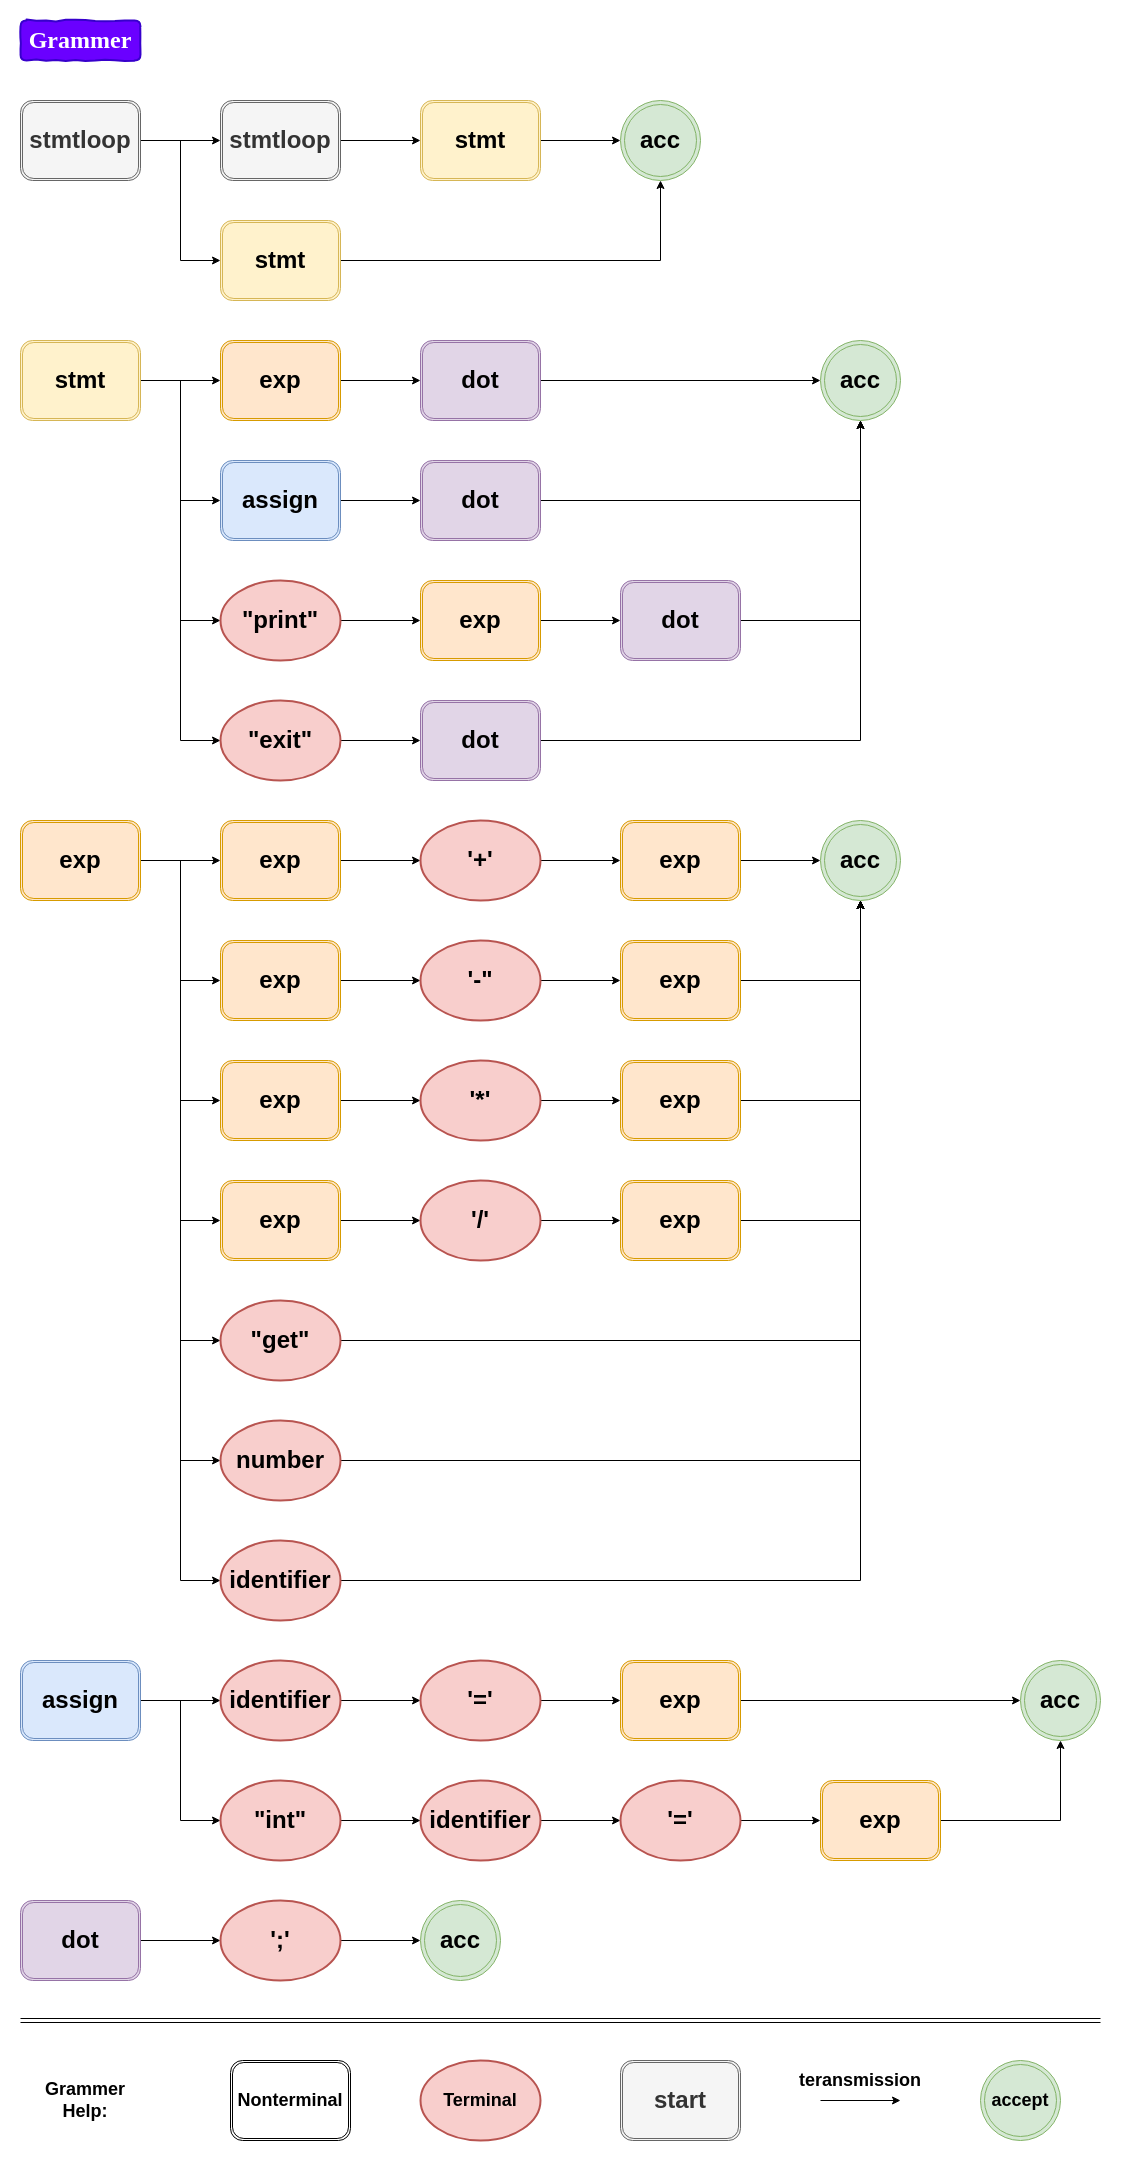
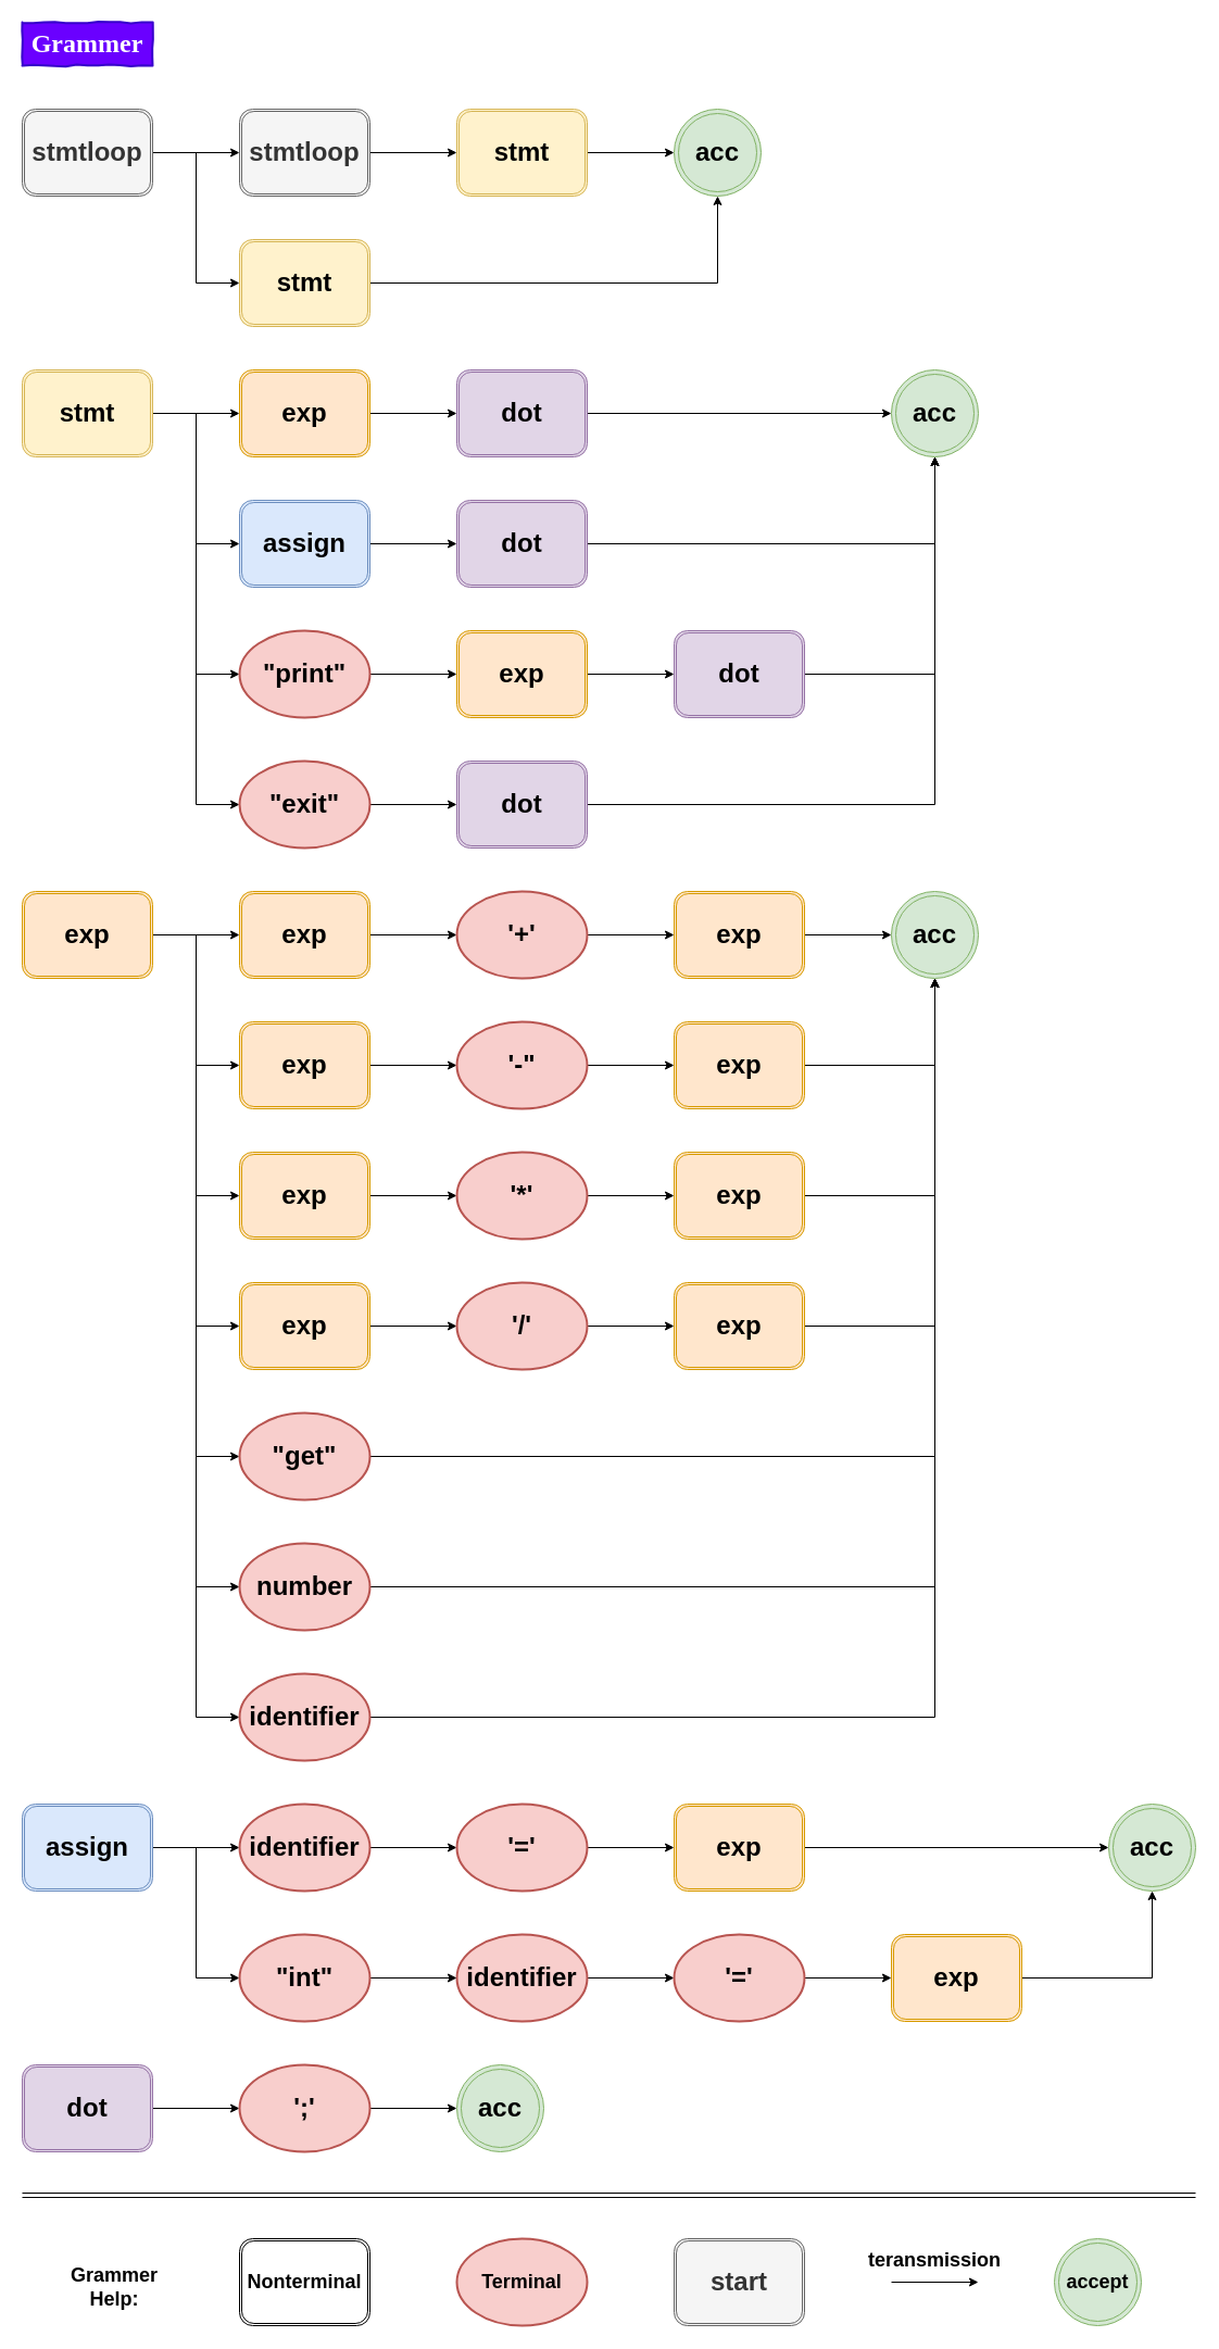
- <mxCell id="2" value="&lt;h1&gt;Grammer&lt;/h1&gt;" style="html=1;whiteSpace=wrap;comic=1;strokeWidth=2;fontFamily=Comic Sans MS;fontStyle=1;fillColor=#6a00ff;strokeColor=#3700CC;fontColor=#ffffff;rounded=1;" vertex="1" parent="1"><mxGeometry x="20" y="20" width="120" height="40" as="geometry" /></mxCell>
+ <mxCell id="2" value="&lt;h1&gt;Grammer&lt;/h1&gt;" style="html=1;whiteSpace=wrap;comic=1;strokeWidth=2;fontFamily=Comic Sans MS;fontStyle=1;fillColor=#6a00ff;strokeColor=#3700CC;fontColor=#ffffff;" vertex="1" parent="1"><mxGeometry x="20" y="20" width="120" height="40" as="geometry" /></mxCell>
- <mxCell id="106" value="&lt;h2&gt;&lt;b&gt;Grammer Help:&lt;/b&gt;&lt;/h2&gt;" style="text;html=1;strokeColor=none;fillColor=none;align=center;verticalAlign=middle;whiteSpace=wrap;rounded=0;" vertex="1" parent="1"><mxGeometry x="20" y="2090" width="130" height="20" as="geometry" /></mxCell>
+ <mxCell id="106" value="&lt;h2&gt;&lt;b&gt;Grammer Help:&lt;/b&gt;&lt;/h2&gt;" style="text;html=1;strokeColor=none;fillColor=none;align=center;verticalAlign=middle;whiteSpace=wrap;rounded=0;" vertex="1" parent="1"><mxGeometry x="40" y="2095" width="130" height="20" as="geometry" /></mxCell>
- <mxCell id="99" value="&lt;h2&gt;Nonterminal&lt;/h2&gt;" style="shape=ext;double=1;rounded=1;whiteSpace=wrap;html=1;" vertex="1" parent="1"><mxGeometry x="230" y="2060" width="120" height="80" as="geometry" /></mxCell>
+ <mxCell id="99" value="&lt;h2&gt;Nonterminal&lt;/h2&gt;" style="shape=ext;double=1;rounded=1;whiteSpace=wrap;html=1;" vertex="1" parent="1"><mxGeometry x="220" y="2060" width="120" height="80" as="geometry" /></mxCell>
- <mxCell id="102" value="&lt;h2&gt;&lt;b&gt;accept&lt;/b&gt;&lt;/h2&gt;" style="ellipse;shape=doubleEllipse;whiteSpace=wrap;html=1;aspect=fixed;fillColor=#d5e8d4;strokeColor=#82b366;" vertex="1" parent="1"><mxGeometry x="980" y="2060" width="80" height="80" as="geometry" /></mxCell>
+ <mxCell id="102" value="&lt;h2&gt;&lt;b&gt;accept&lt;/b&gt;&lt;/h2&gt;" style="ellipse;shape=doubleEllipse;whiteSpace=wrap;html=1;aspect=fixed;fillColor=#d5e8d4;strokeColor=#82b366;" vertex="1" parent="1"><mxGeometry x="970" y="2060" width="80" height="80" as="geometry" /></mxCell>
